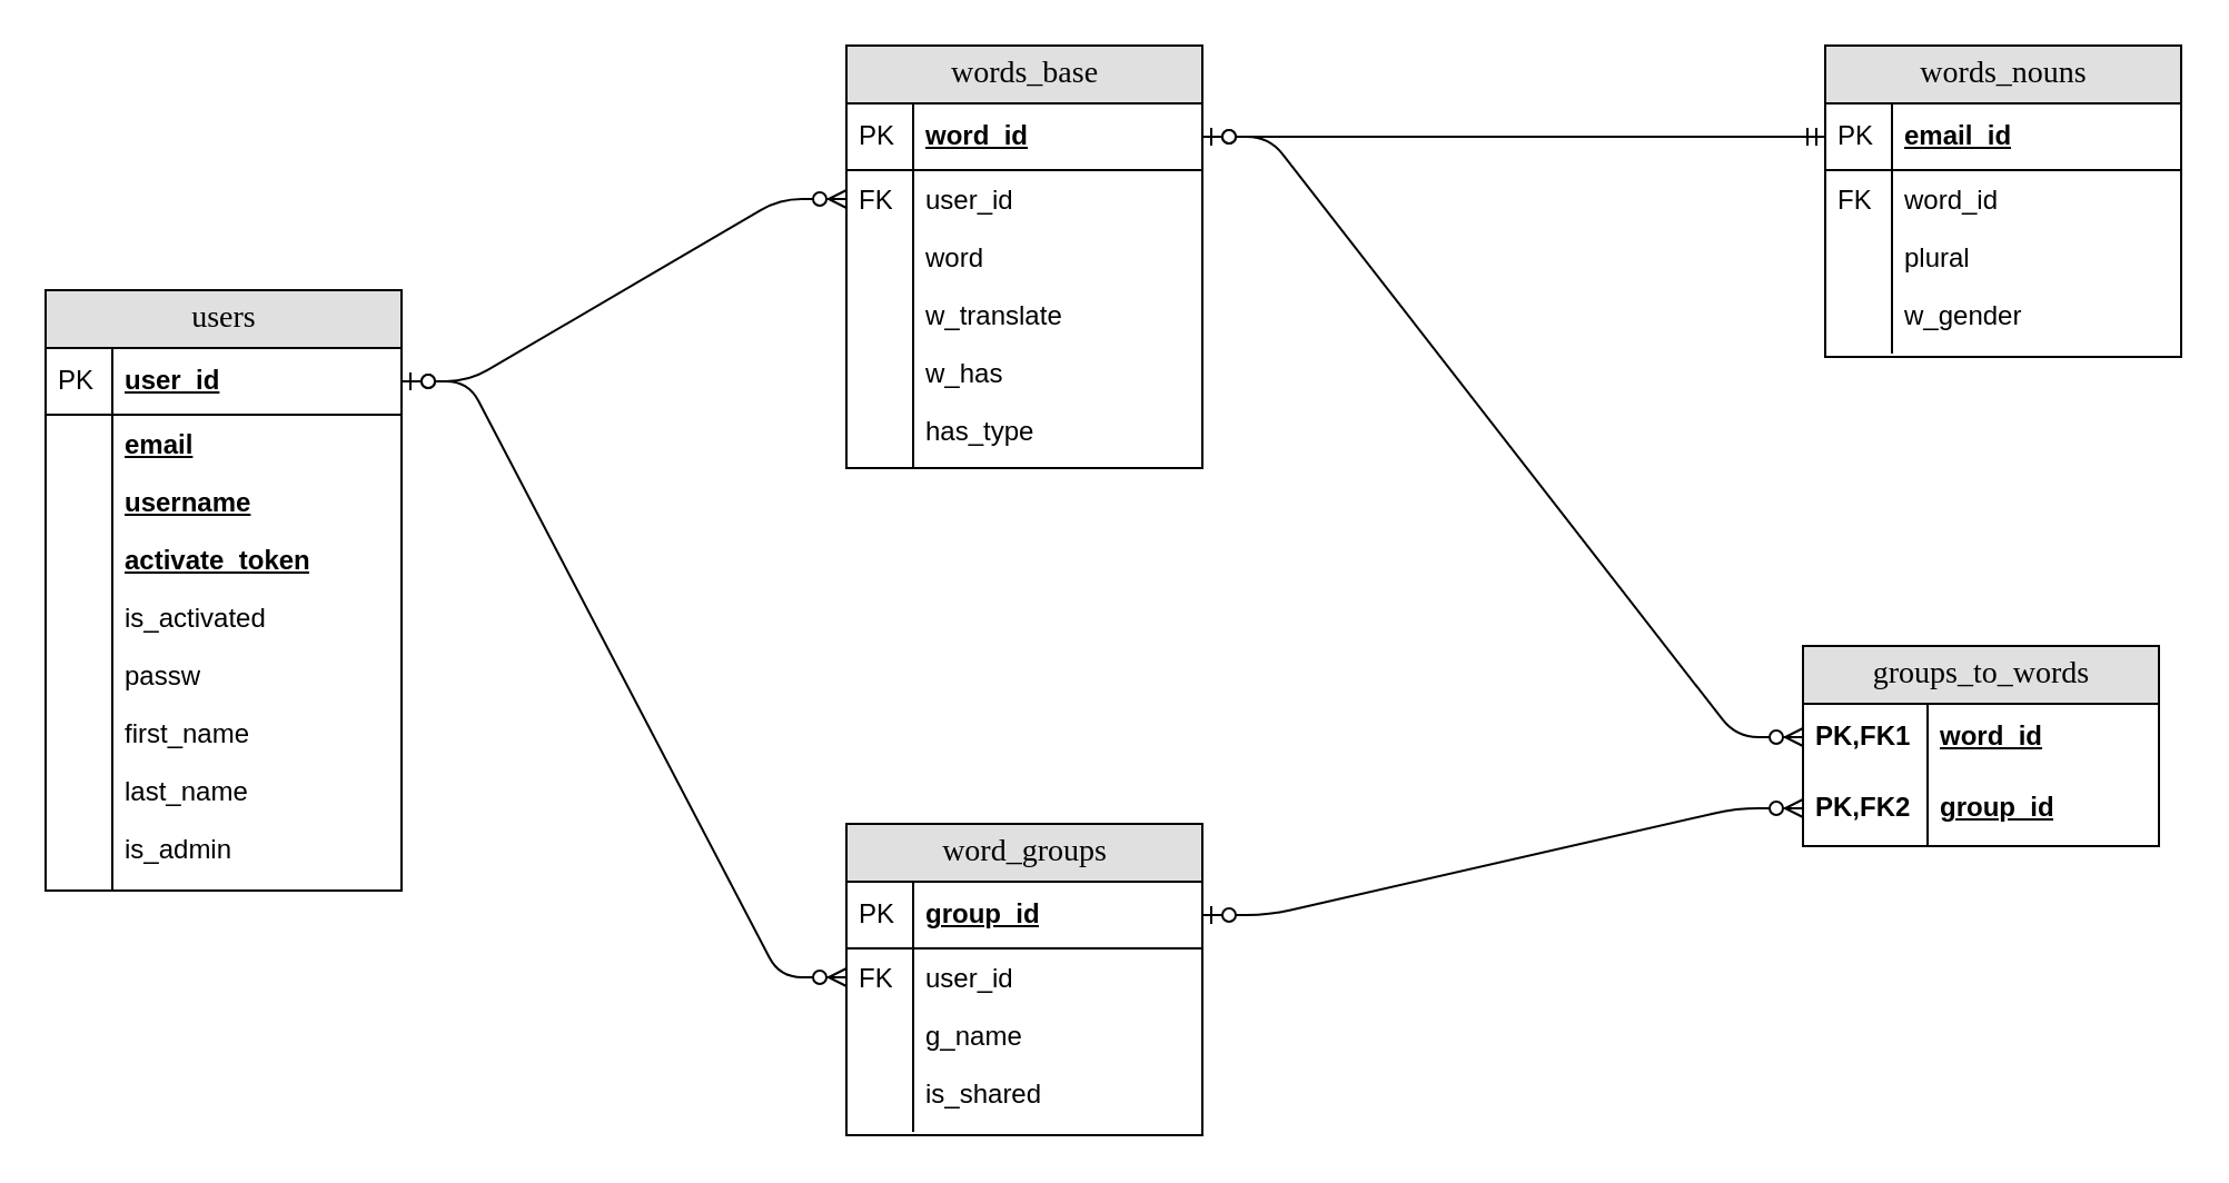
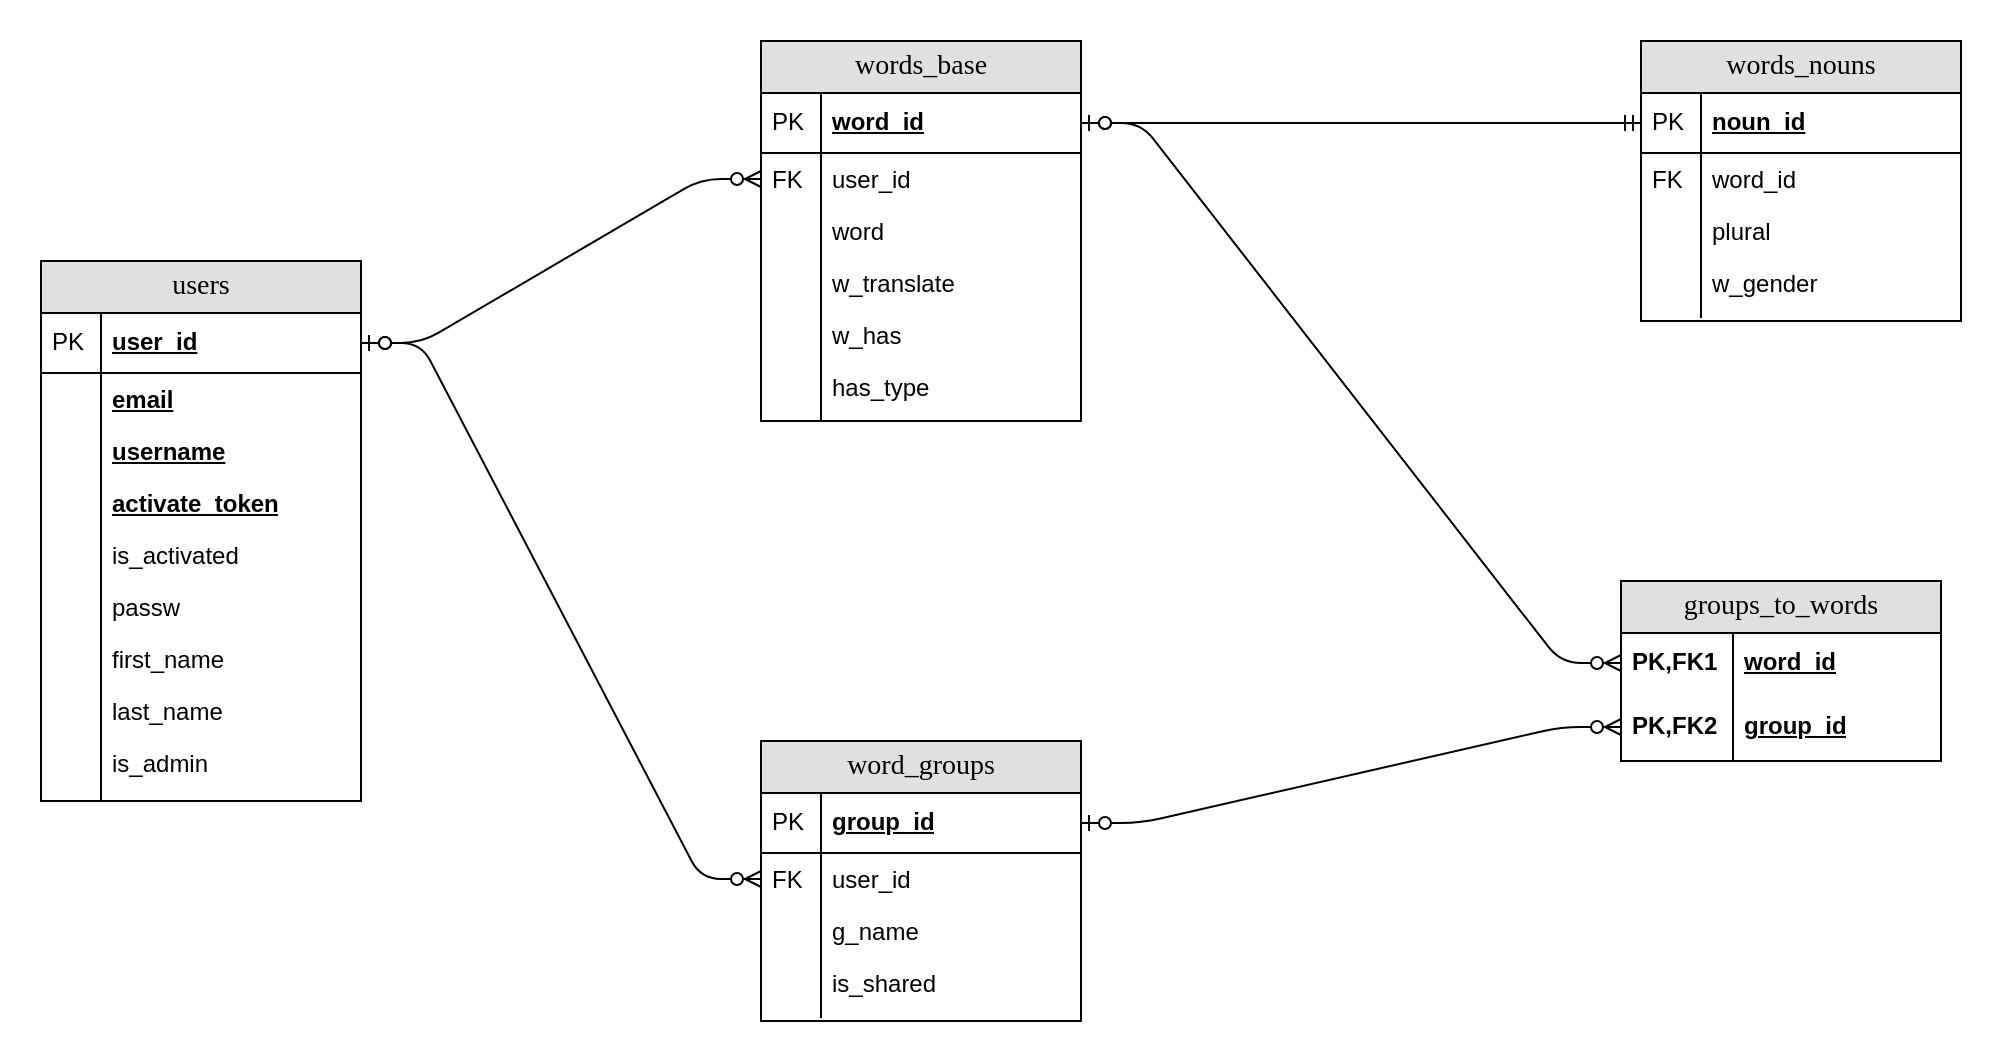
- <mxCell id="39" value="email_id" style="shape=partialRectangle;top=0;left=0;right=0;bottom=1;html=1;align=left;verticalAlign=middle;fillColor=none;spacingLeft=34;spacingRight=4;whiteSpace=wrap;overflow=hidden;rotatable=0;points=[[0,0.5],[1,0.5]];portConstraint=eastwest;dropTarget=0;fontStyle=5;" vertex="1" parent="38"><mxGeometry y="26" width="160" height="30" as="geometry" /></mxCell>
+ <mxCell id="39" value="noun_id" style="shape=partialRectangle;top=0;left=0;right=0;bottom=1;html=1;align=left;verticalAlign=middle;fillColor=none;spacingLeft=34;spacingRight=4;whiteSpace=wrap;overflow=hidden;rotatable=0;points=[[0,0.5],[1,0.5]];portConstraint=eastwest;dropTarget=0;fontStyle=5;" vertex="1" parent="38"><mxGeometry y="26" width="160" height="30" as="geometry" /></mxCell>
